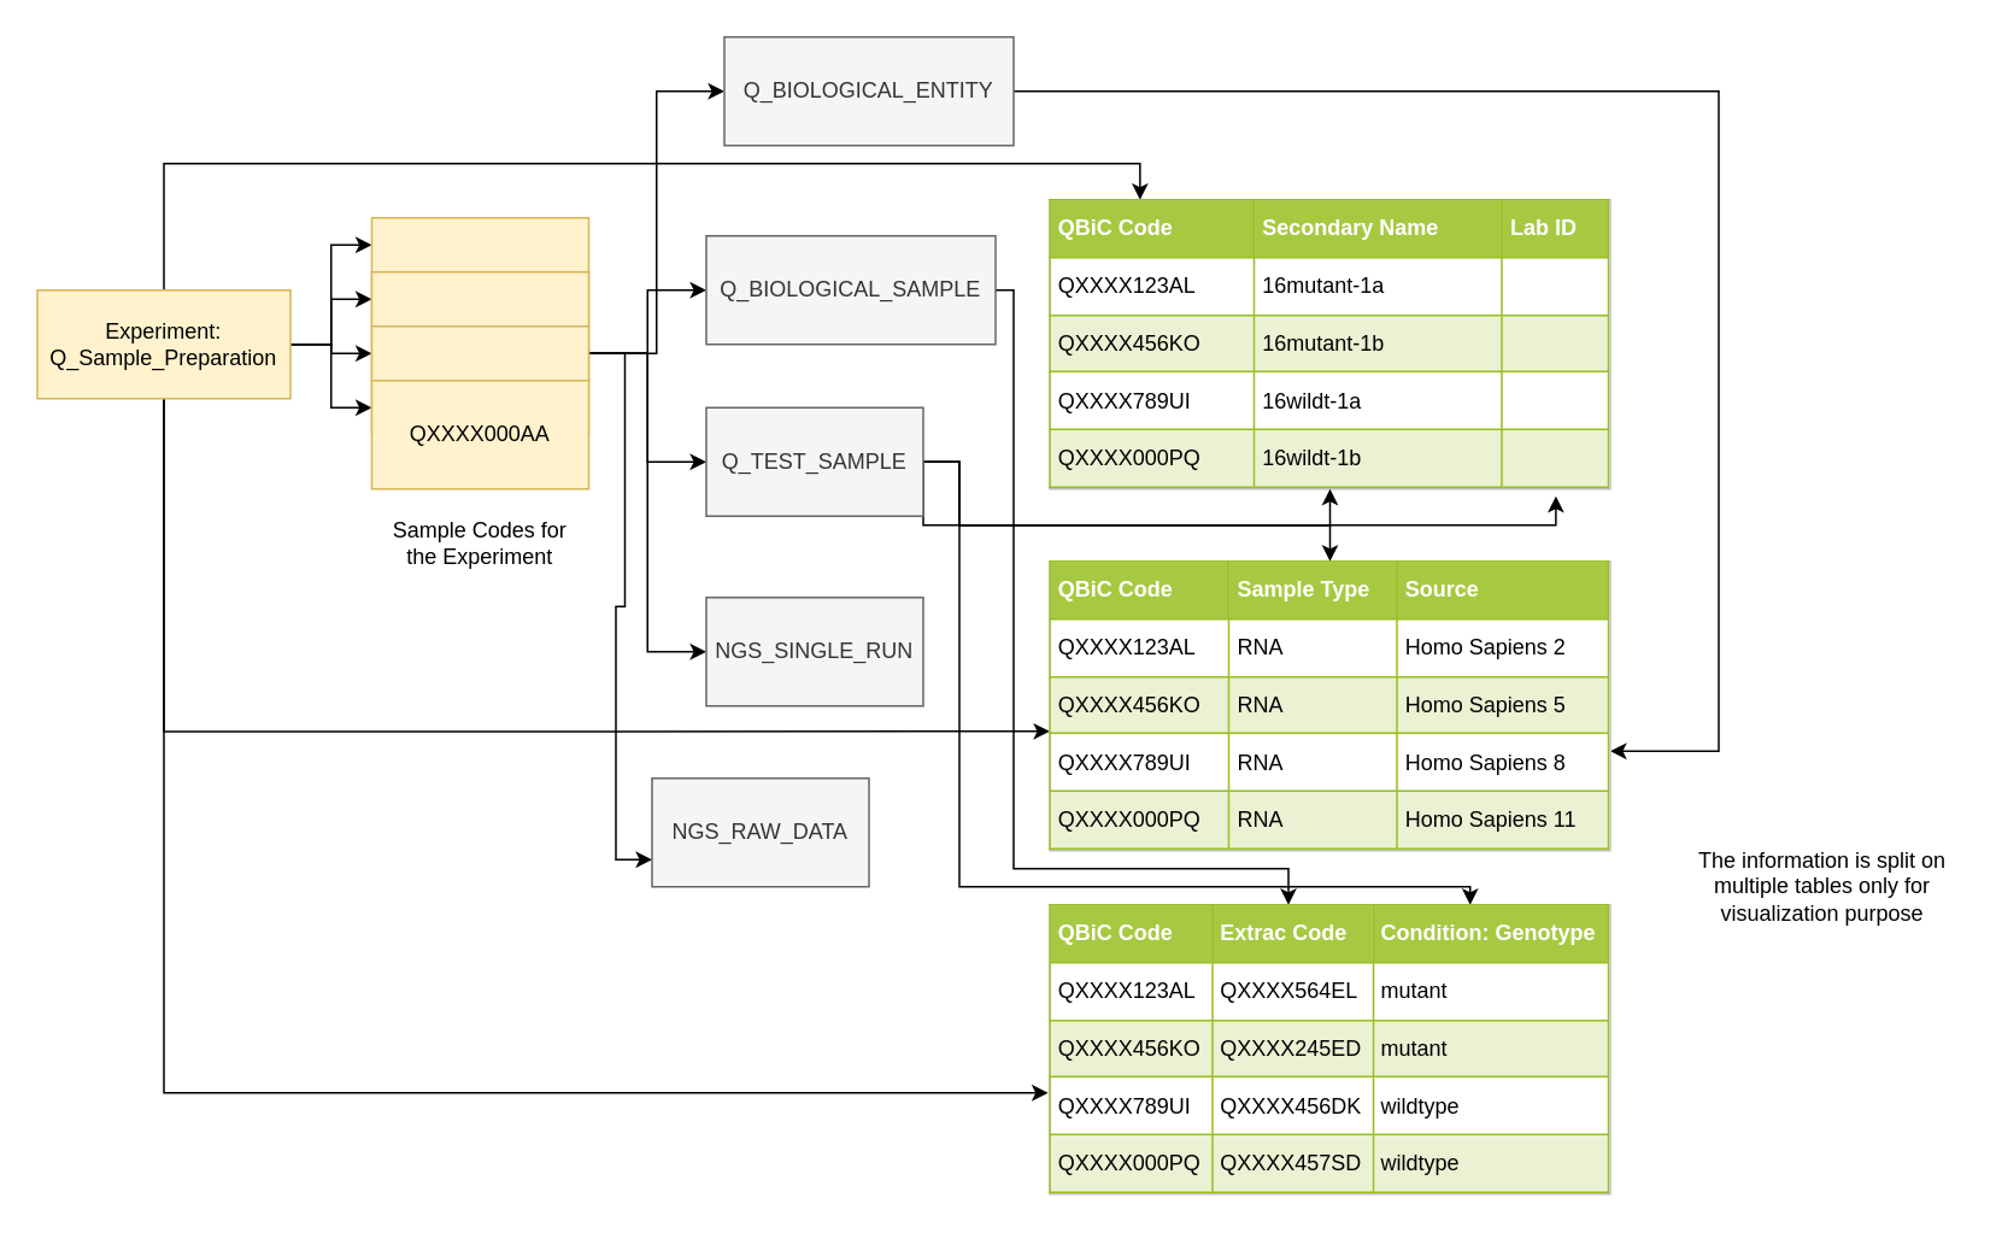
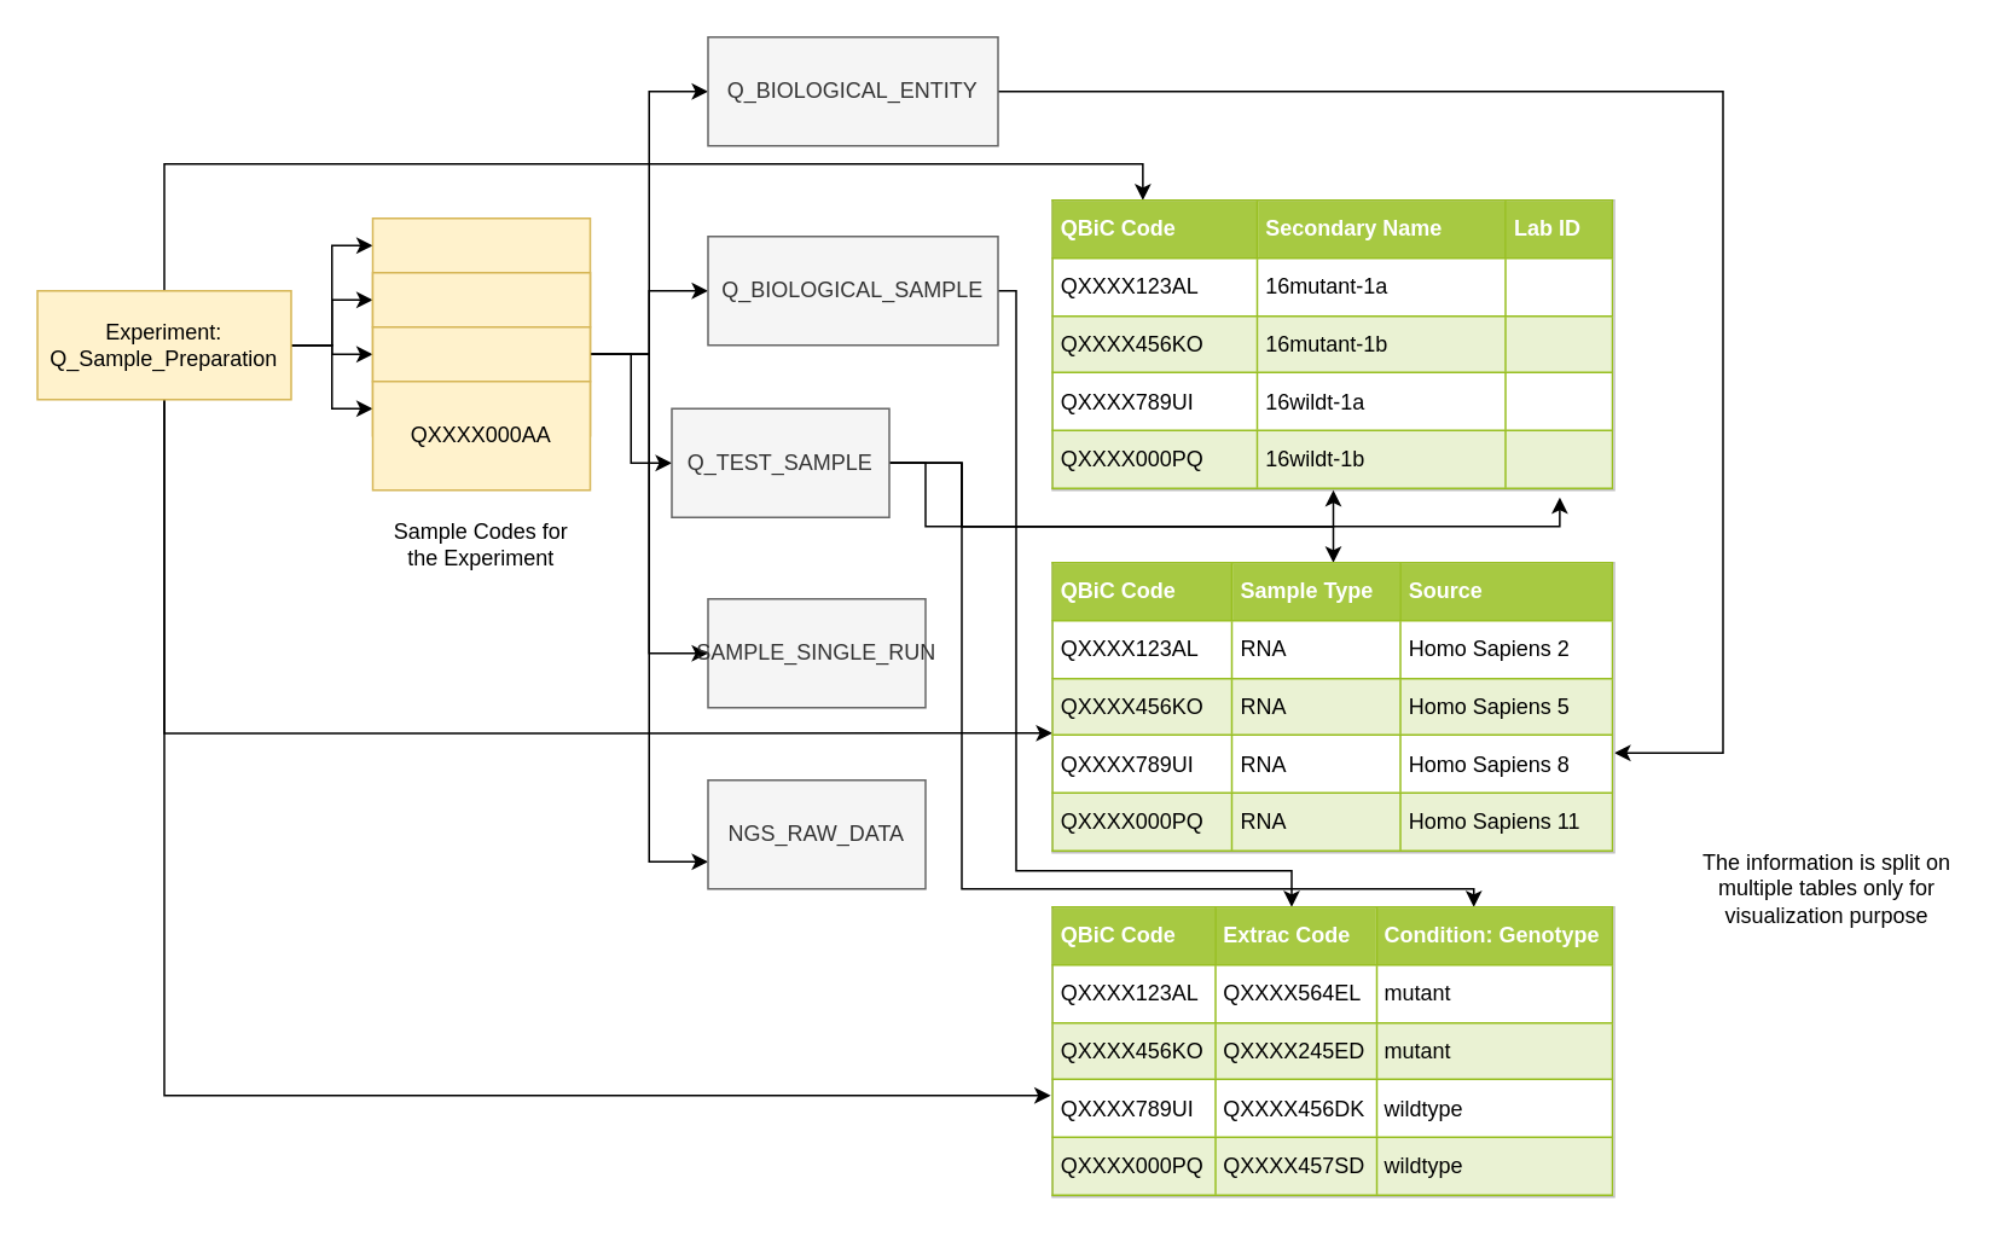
- <mxCell id="21" value="Q_BIOLOGICAL_ENTITY" style="rounded=0;whiteSpace=wrap;html=1;fillColor=#f5f5f5;strokeColor=#666666;fontColor=#333333;" vertex="1" parent="1"><mxGeometry x="400" y="20" width="160" height="60" as="geometry" /></mxCell>
+ <mxCell id="21" value="Q_BIOLOGICAL_ENTITY" style="rounded=0;whiteSpace=wrap;html=1;fillColor=#f5f5f5;strokeColor=#666666;fontColor=#333333;" vertex="1" parent="1"><mxGeometry x="390" y="20" width="160" height="60" as="geometry" /></mxCell>
- <mxCell id="28" value="Q_TEST_SAMPLE" style="rounded=0;whiteSpace=wrap;html=1;fillColor=#f5f5f5;strokeColor=#666666;fontColor=#333333;" vertex="1" parent="1"><mxGeometry x="390" y="225" width="120" height="60" as="geometry" /></mxCell>
+ <mxCell id="28" value="Q_TEST_SAMPLE" style="rounded=0;whiteSpace=wrap;html=1;fillColor=#f5f5f5;strokeColor=#666666;fontColor=#333333;" vertex="1" parent="1"><mxGeometry x="370" y="225" width="120" height="60" as="geometry" /></mxCell>
- <mxCell id="29" value="NGS_SINGLE_RUN" style="rounded=0;whiteSpace=wrap;html=1;fillColor=#f5f5f5;strokeColor=#666666;fontColor=#333333;" vertex="1" parent="1"><mxGeometry x="390" y="330" width="120" height="60" as="geometry" /></mxCell>
+ <mxCell id="29" value="SAMPLE_SINGLE_RUN" style="rounded=0;whiteSpace=wrap;html=1;fillColor=#f5f5f5;strokeColor=#666666;fontColor=#333333;" vertex="1" parent="1"><mxGeometry x="390" y="330" width="120" height="60" as="geometry" /></mxCell>
- <mxCell id="31" value="NGS_RAW_DATA" style="rounded=0;whiteSpace=wrap;html=1;fillColor=#f5f5f5;strokeColor=#666666;fontColor=#333333;" vertex="1" parent="1"><mxGeometry x="360" y="430" width="120" height="60" as="geometry" /></mxCell>
+ <mxCell id="31" value="NGS_RAW_DATA" style="rounded=0;whiteSpace=wrap;html=1;fillColor=#f5f5f5;strokeColor=#666666;fontColor=#333333;" vertex="1" parent="1"><mxGeometry x="390" y="430" width="120" height="60" as="geometry" /></mxCell>
